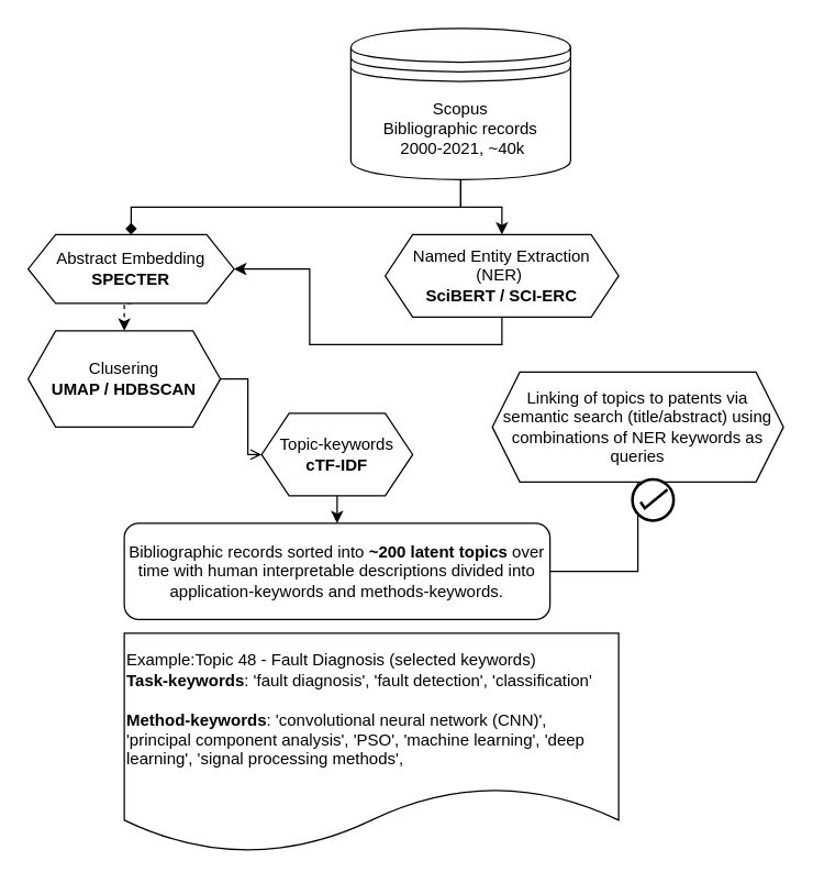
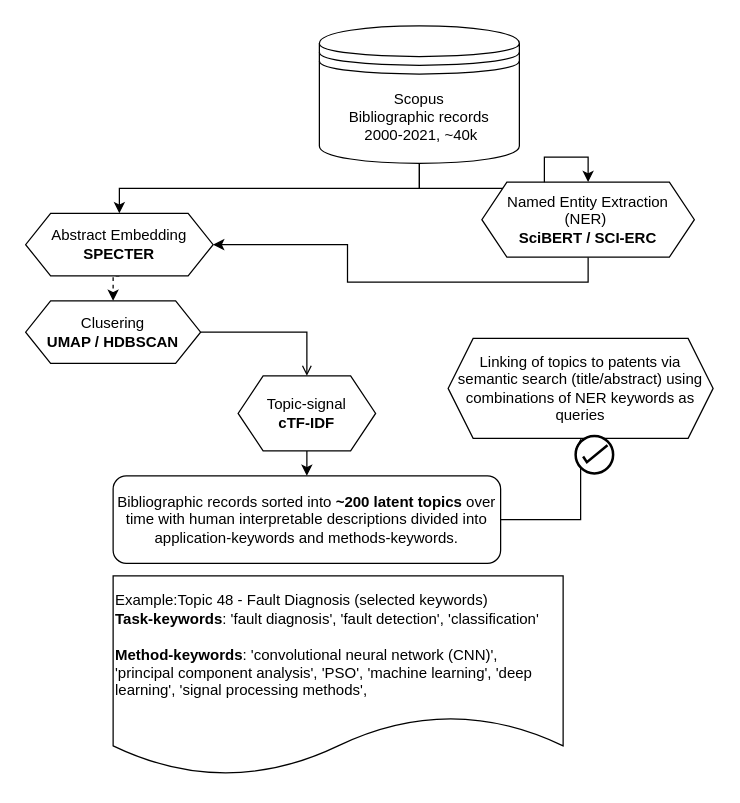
- <mxCell id="2" style="edgeStyle=orthogonalEdgeStyle;rounded=0;orthogonalLoop=1;jettySize=auto;html=1;exitX=0.5;exitY=1;exitDx=0;exitDy=0;entryX=0.5;entryY=0;entryDx=0;entryDy=0;endArrow=diamond;" parent="1" source="4" target="6" edge="1"><mxGeometry relative="1" as="geometry" /></mxCell>
+ <mxCell id="2" style="edgeStyle=orthogonalEdgeStyle;rounded=0;orthogonalLoop=1;jettySize=auto;html=1;exitX=0.5;exitY=1;exitDx=0;exitDy=0;entryX=0.5;entryY=0;entryDx=0;entryDy=0;" parent="1" source="4" target="6" edge="1"><mxGeometry relative="1" as="geometry" /></mxCell>
- <mxCell id="8" value="Named Entity Extraction (NER)&amp;nbsp;&lt;br&gt;&lt;b&gt;SciBERT /&amp;nbsp;SCI-ERC&lt;/b&gt;" style="shape=hexagon;perimeter=hexagonPerimeter2;whiteSpace=wrap;html=1;fixedSize=1;" parent="1" vertex="1"><mxGeometry x="280" y="170" width="170" height="60" as="geometry" /></mxCell>
+ <mxCell id="8" value="Named Entity Extraction (NER)&amp;nbsp;&lt;br&gt;&lt;b&gt;SciBERT /&amp;nbsp;SCI-ERC&lt;/b&gt;" style="shape=hexagon;perimeter=hexagonPerimeter2;whiteSpace=wrap;html=1;fixedSize=1;" parent="1" vertex="1"><mxGeometry x="385" y="145" width="170" height="60" as="geometry" /></mxCell>
- <mxCell id="10" value="Clusering&lt;br&gt;&lt;b&gt;UMAP / HDBSCAN&lt;/b&gt;" style="shape=hexagon;perimeter=hexagonPerimeter2;whiteSpace=wrap;html=1;fixedSize=1;" parent="1" vertex="1"><mxGeometry x="20" y="240" width="140" height="70" as="geometry" /></mxCell>
+ <mxCell id="10" value="Clusering&lt;br&gt;&lt;b&gt;UMAP / HDBSCAN&lt;/b&gt;" style="shape=hexagon;perimeter=hexagonPerimeter2;whiteSpace=wrap;html=1;fixedSize=1;" parent="1" vertex="1"><mxGeometry x="20" y="240" width="140" height="50" as="geometry" /></mxCell>
- <mxCell id="12" value="Topic-keywords&lt;br&gt;&lt;b&gt;cTF-IDF&lt;/b&gt;" style="shape=hexagon;perimeter=hexagonPerimeter2;whiteSpace=wrap;html=1;fixedSize=1;" parent="1" vertex="1"><mxGeometry x="190" y="300" width="110" height="60" as="geometry" /></mxCell>
+ <mxCell id="12" value="Topic-signal&lt;br&gt;&lt;b&gt;cTF-IDF&lt;/b&gt;" style="shape=hexagon;perimeter=hexagonPerimeter2;whiteSpace=wrap;html=1;fixedSize=1;" parent="1" vertex="1"><mxGeometry x="190" y="300" width="110" height="60" as="geometry" /></mxCell>
